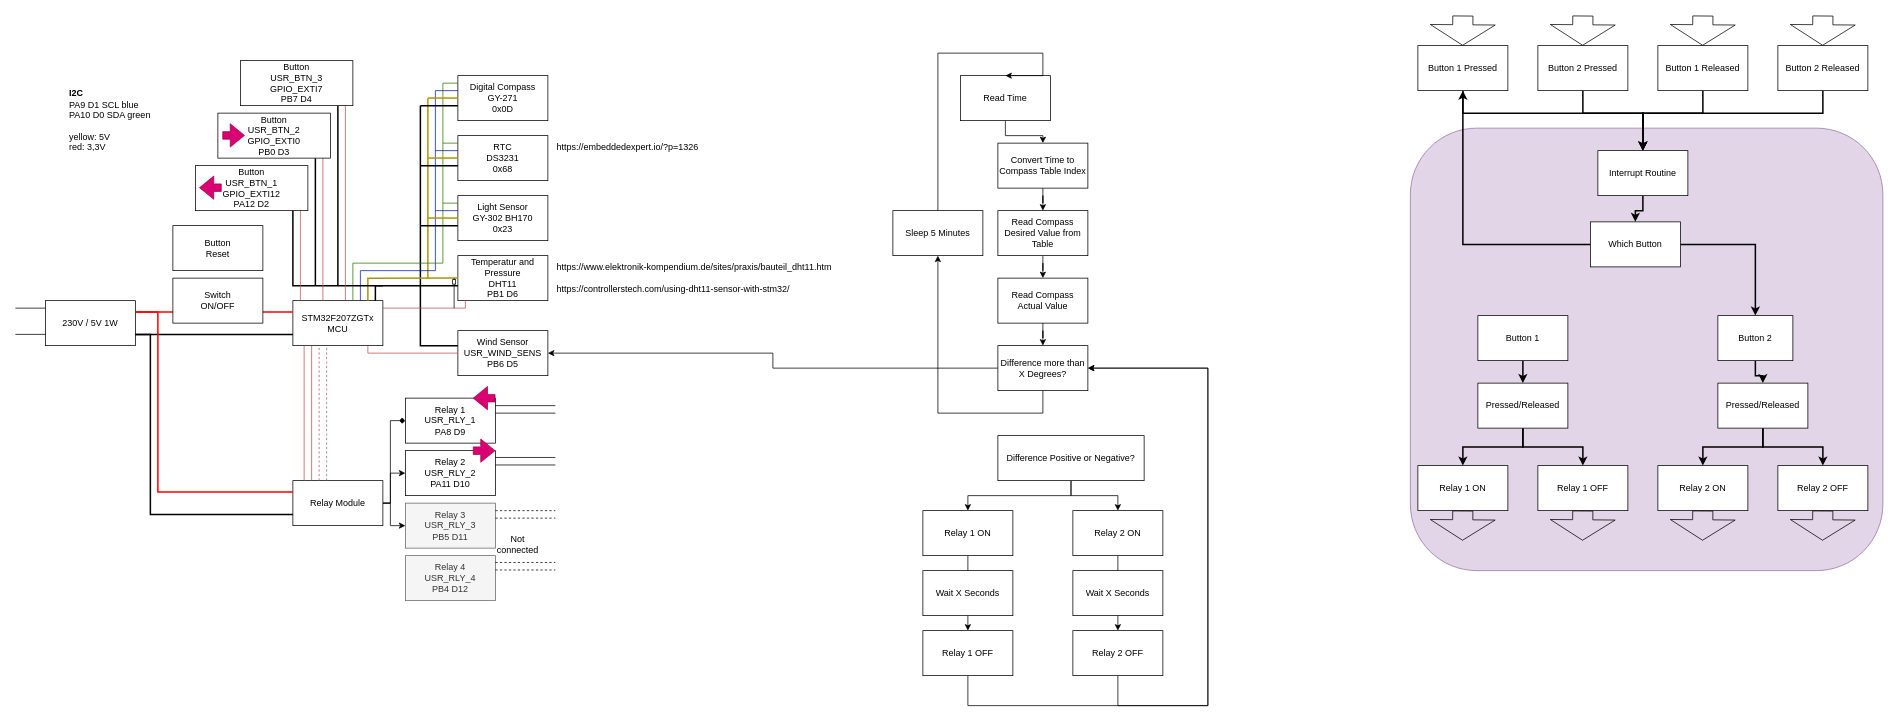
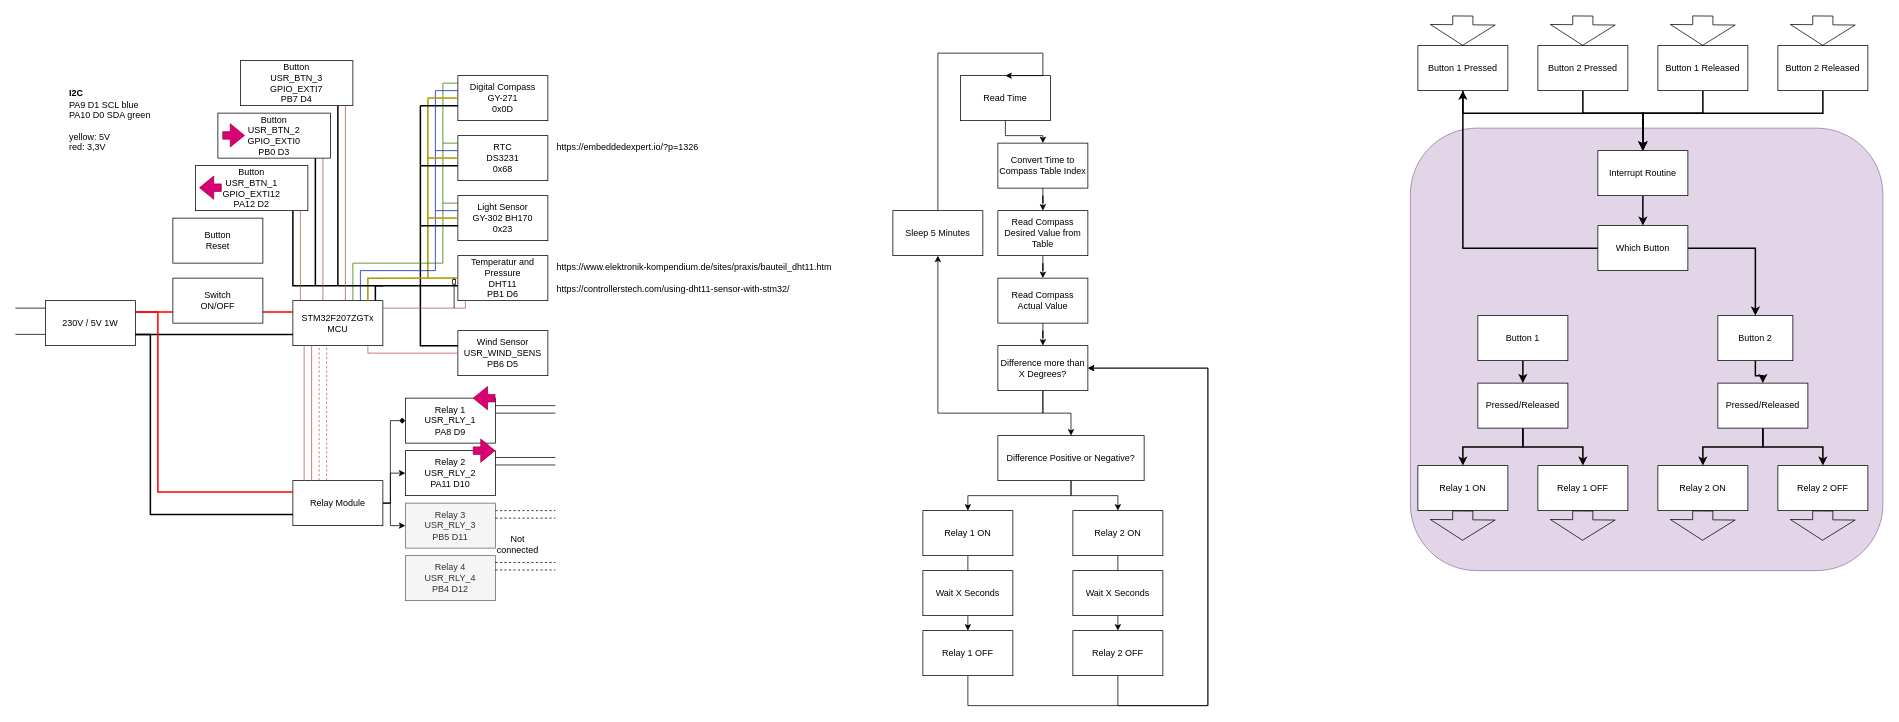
- <mxCell id="108" value="Which Button" style="rounded=0;whiteSpace=wrap;html=1;" parent="1" vertex="1"><mxGeometry x="2120" y="295" width="120" height="60" as="geometry" /></mxCell>
+ <mxCell id="108" value="Which Button" style="rounded=0;whiteSpace=wrap;html=1;" parent="1" vertex="1"><mxGeometry x="2130" y="300" width="120" height="60" as="geometry" /></mxCell>
- <mxCell id="48" value="Button&lt;br&gt;Reset" style="rounded=0;whiteSpace=wrap;html=1;" parent="1" vertex="1"><mxGeometry x="230" y="300" width="120" height="60" as="geometry" /></mxCell>
+ <mxCell id="48" value="Button&lt;br&gt;Reset" style="rounded=0;whiteSpace=wrap;html=1;" parent="1" vertex="1"><mxGeometry x="230" y="290" width="120" height="60" as="geometry" /></mxCell>
- <mxCell id="82" style="edgeStyle=orthogonalEdgeStyle;rounded=0;orthogonalLoop=1;jettySize=auto;html=1;" parent="1" source="83" target="59" edge="1"><mxGeometry relative="1" as="geometry" /></mxCell>
+ <mxCell id="82" style="edgeStyle=orthogonalEdgeStyle;rounded=0;orthogonalLoop=1;jettySize=auto;html=1;entryX=0.5;entryY=0;entryDx=0;entryDy=0;" parent="1" source="83" target="88" edge="1"><mxGeometry relative="1" as="geometry" /></mxCell>
